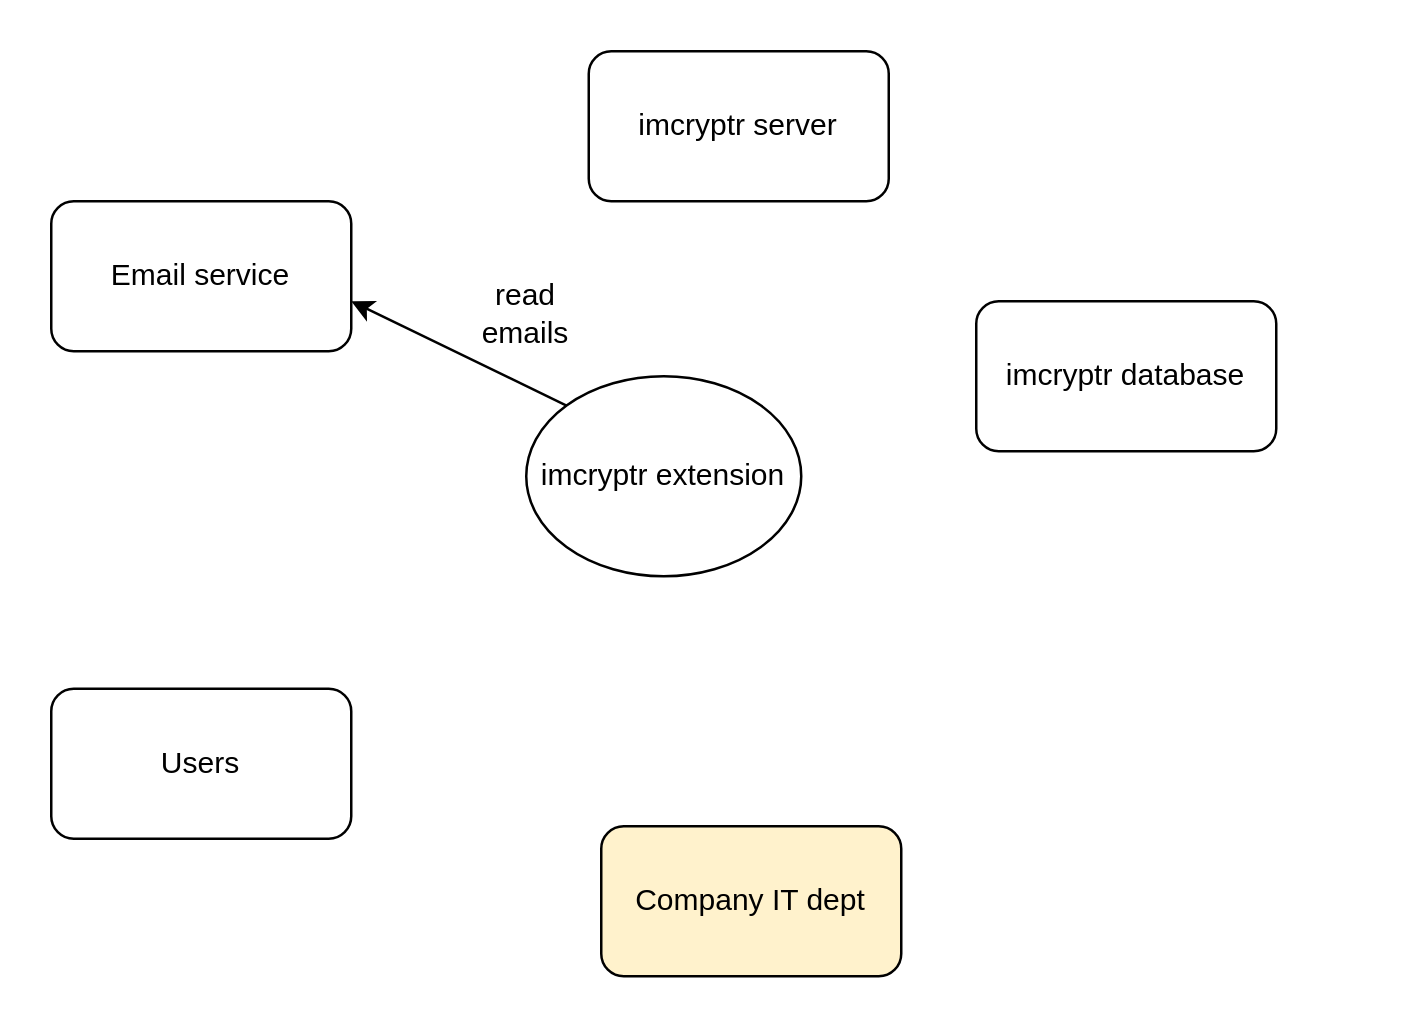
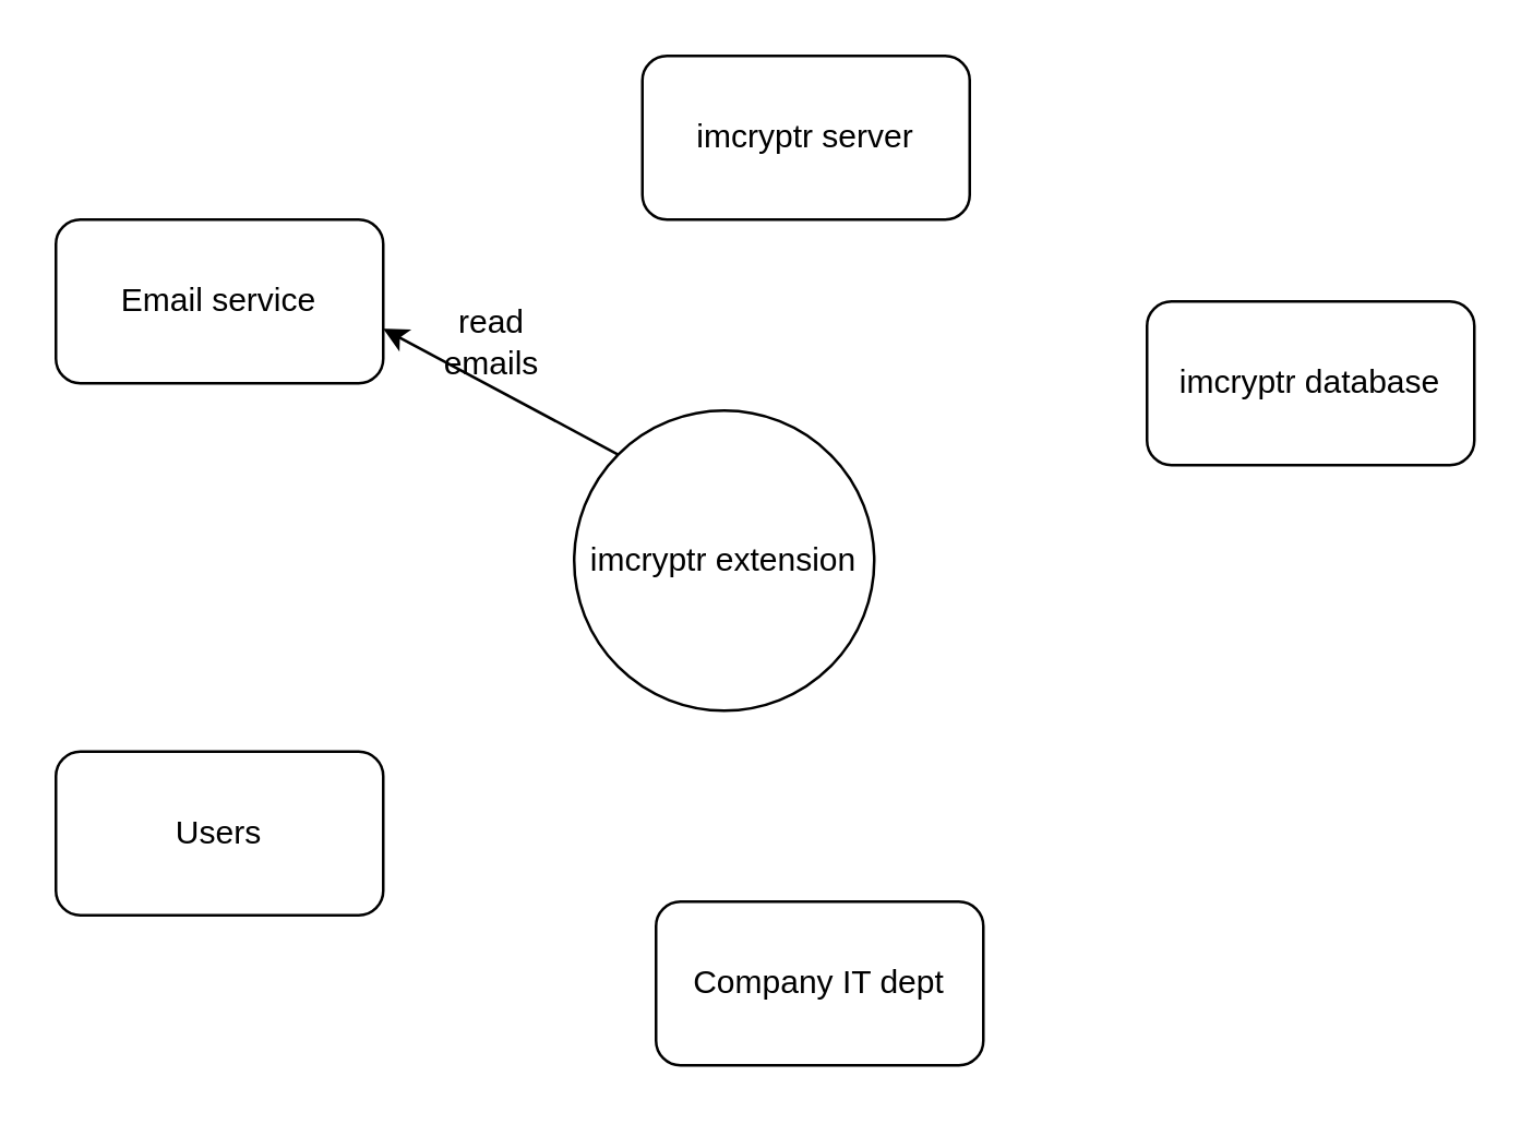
- <mxCell id="4" value="read emails" style="text;html=1;strokeColor=none;fillColor=none;align=center;verticalAlign=middle;whiteSpace=wrap;rounded=0;" vertex="1" parent="1"><mxGeometry x="180" y="110" width="60" height="30" as="geometry" /></mxCell>
+ <mxCell id="4" value="read emails" style="text;html=1;strokeColor=none;fillColor=none;align=center;verticalAlign=middle;whiteSpace=wrap;rounded=0;" vertex="1" parent="1"><mxGeometry x="150" y="110" width="60" height="30" as="geometry" /></mxCell>
- <mxCell id="9" value="imcryptr database" style="rounded=1;whiteSpace=wrap;html=1;" vertex="1" parent="1"><mxGeometry x="390" y="120" width="120" height="60" as="geometry" /></mxCell>
+ <mxCell id="9" value="imcryptr database" style="rounded=1;whiteSpace=wrap;html=1;" vertex="1" parent="1"><mxGeometry x="420" y="110" width="120" height="60" as="geometry" /></mxCell>
- <mxCell id="2" value="imcryptr extension" style="ellipse;whiteSpace=wrap;html=1;aspect=fixed;" vertex="1" parent="1"><mxGeometry x="210" y="150" width="110" height="80" as="geometry" /></mxCell>
+ <mxCell id="2" value="imcryptr extension" style="ellipse;whiteSpace=wrap;html=1;aspect=fixed;" vertex="1" parent="1"><mxGeometry x="210" y="150" width="110" height="110" as="geometry" /></mxCell>
- <mxCell id="7" value="Company IT dept" style="rounded=1;whiteSpace=wrap;html=1;fillColor=#fff2cc;" vertex="1" parent="1"><mxGeometry x="240" y="330" width="120" height="60" as="geometry" /></mxCell>
+ <mxCell id="7" value="Company IT dept" style="rounded=1;whiteSpace=wrap;html=1;" vertex="1" parent="1"><mxGeometry x="240" y="330" width="120" height="60" as="geometry" /></mxCell>
